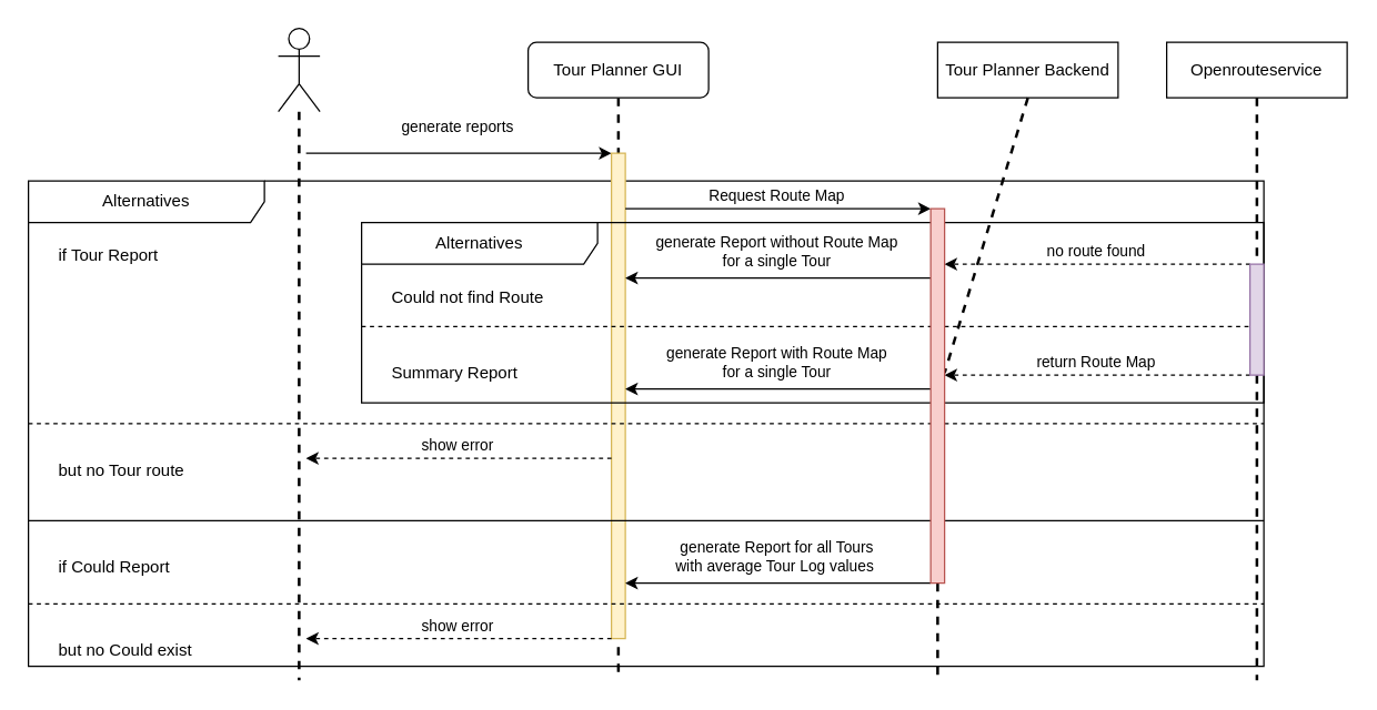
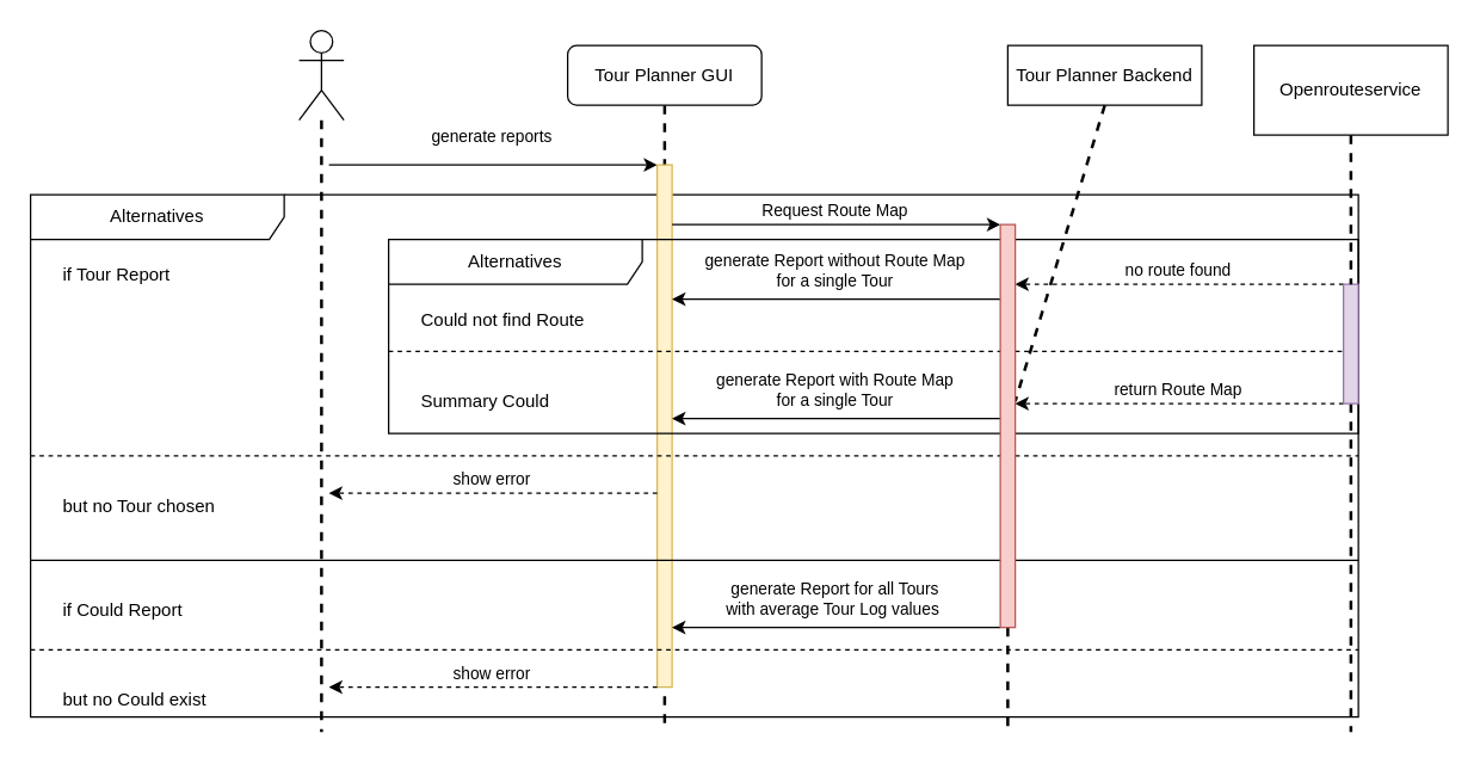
- <mxCell id="9" value="Openrouteservice" style="rounded=0;whiteSpace=wrap;html=1;" vertex="1" parent="1"><mxGeometry x="840" y="30" width="130" height="40" as="geometry" /></mxCell>
+ <mxCell id="9" value="Openrouteservice" style="rounded=0;whiteSpace=wrap;html=1;" vertex="1" parent="1"><mxGeometry x="840" y="30" width="130" height="60" as="geometry" /></mxCell>
- <mxCell id="19" value="Summary Report" style="line;strokeWidth=1;dashed=1;labelPosition=center;verticalLabelPosition=bottom;align=left;verticalAlign=top;spacingLeft=20;spacingTop=15;html=1;whiteSpace=wrap;" vertex="1" parent="17"><mxGeometry y="70" width="650" height="10" as="geometry" /></mxCell>
+ <mxCell id="19" value="Summary Could" style="line;strokeWidth=1;dashed=1;labelPosition=center;verticalLabelPosition=bottom;align=left;verticalAlign=top;spacingLeft=20;spacingTop=15;html=1;whiteSpace=wrap;" vertex="1" parent="17"><mxGeometry y="70" width="650" height="10" as="geometry" /></mxCell>
- <mxCell id="32" value="but no Tour route" style="line;strokeWidth=1;dashed=1;labelPosition=center;verticalLabelPosition=bottom;align=left;verticalAlign=top;spacingLeft=20;spacingTop=15;html=1;whiteSpace=wrap;" vertex="1" parent="12"><mxGeometry y="170" width="890" height="10" as="geometry" /></mxCell>
+ <mxCell id="32" value="but no Tour chosen" style="line;strokeWidth=1;dashed=1;labelPosition=center;verticalLabelPosition=bottom;align=left;verticalAlign=top;spacingLeft=20;spacingTop=15;html=1;whiteSpace=wrap;" vertex="1" parent="12"><mxGeometry y="170" width="890" height="10" as="geometry" /></mxCell>
